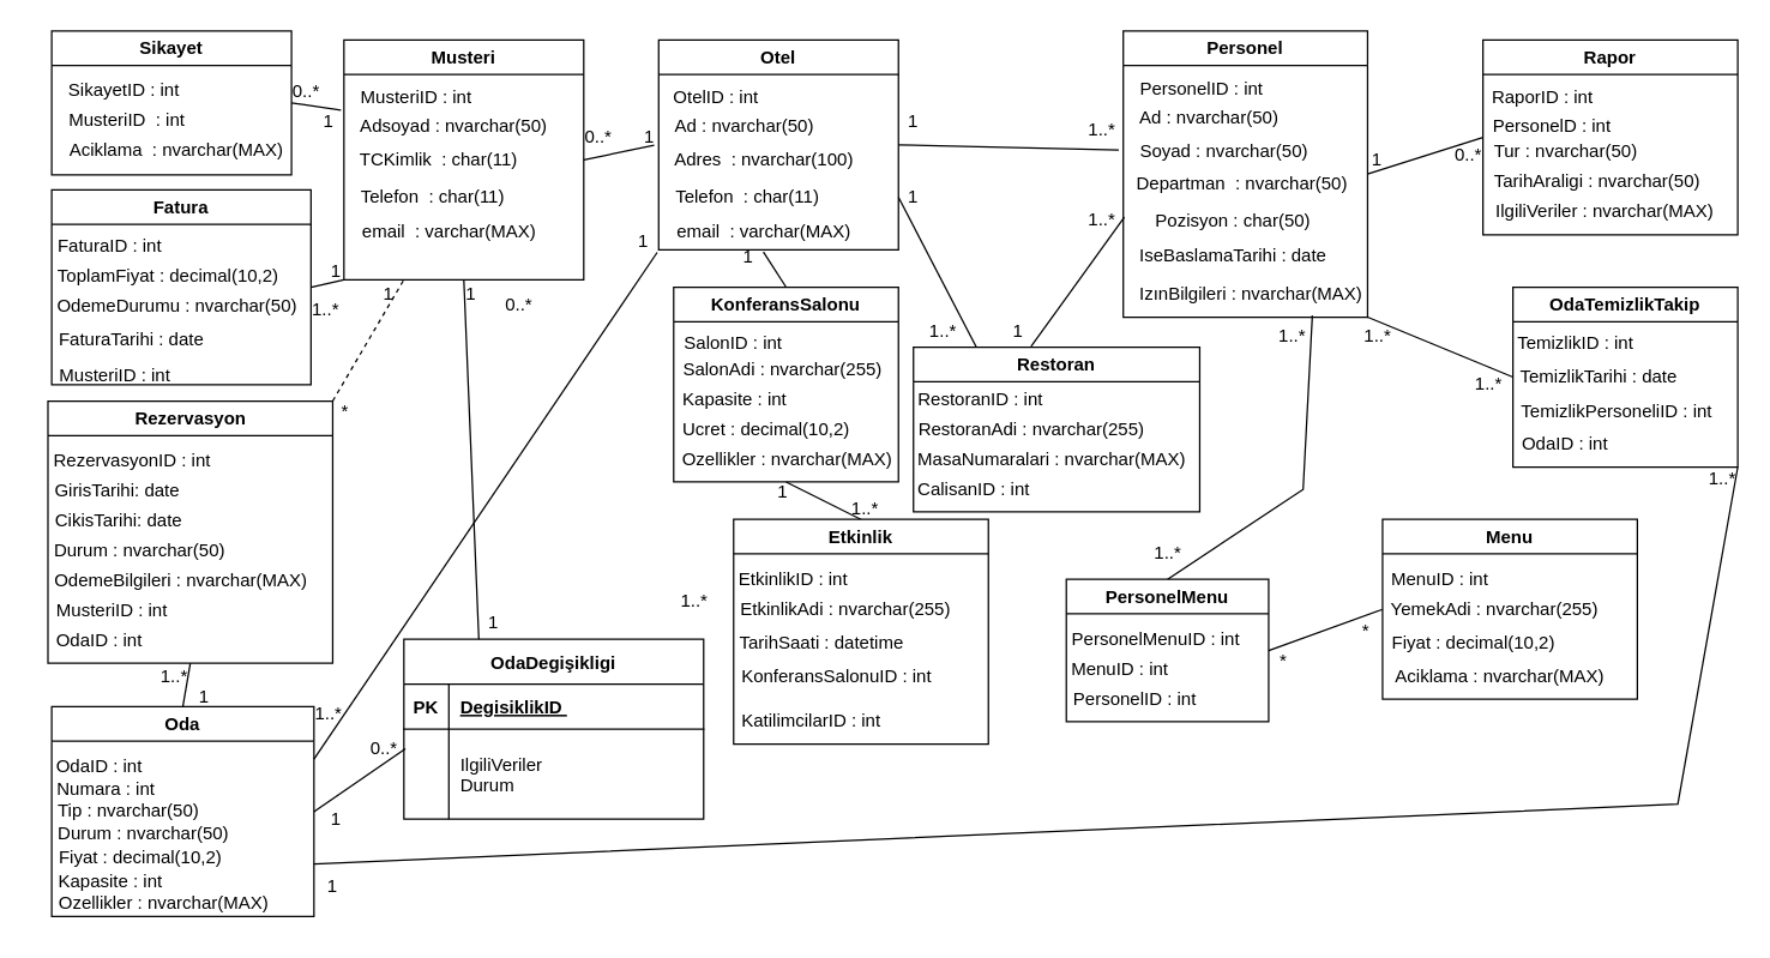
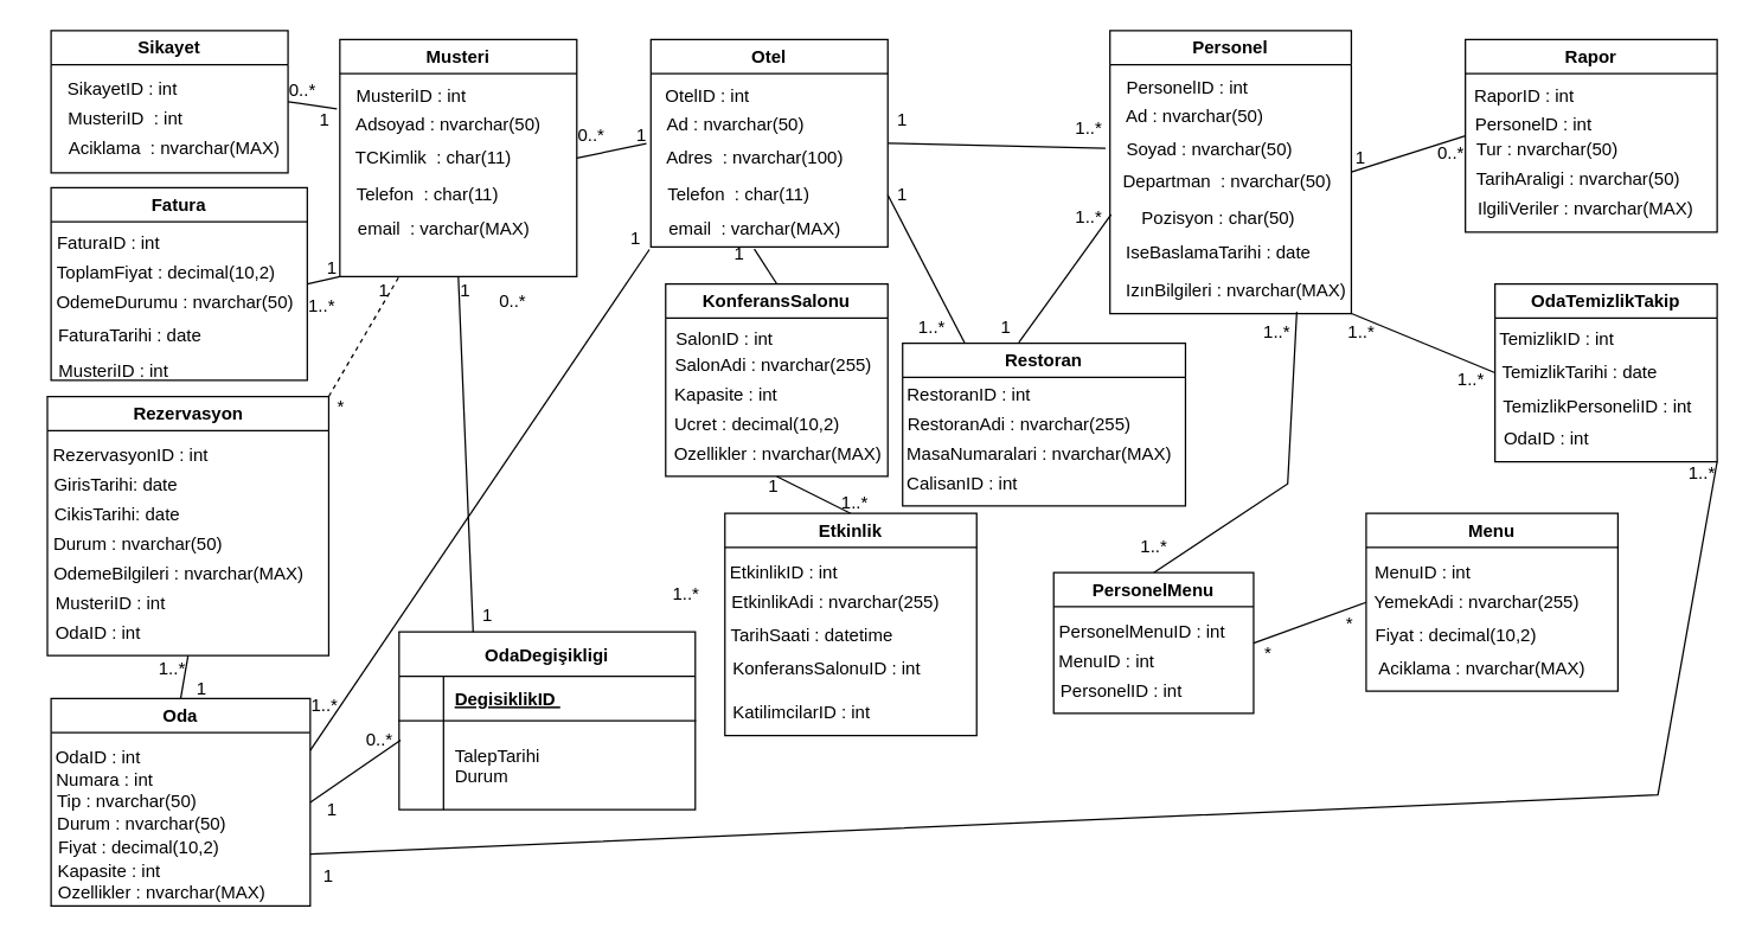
- <mxCell id="4" value="PK" style="shape=partialRectangle;overflow=hidden;connectable=0;fillColor=none;top=0;left=0;bottom=0;right=0;fontStyle=1;rounded=0;" parent="3" vertex="1"><mxGeometry width="30" height="30" as="geometry"><mxRectangle width="30" height="30" as="alternateBounds" /></mxGeometry></mxCell>
- <mxCell id="8" value="IlgiliVeriler&#10;Durum " style="shape=partialRectangle;overflow=hidden;connectable=0;fillColor=none;top=0;left=0;bottom=0;right=0;align=left;spacingLeft=6;rounded=0;" parent="6" vertex="1"><mxGeometry x="30" width="170" height="60" as="geometry"><mxRectangle width="170" height="60" as="alternateBounds" /></mxGeometry></mxCell>
+ <mxCell id="8" value="TalepTarihi&#10;Durum " style="shape=partialRectangle;overflow=hidden;connectable=0;fillColor=none;top=0;left=0;bottom=0;right=0;align=left;spacingLeft=6;rounded=0;" parent="6" vertex="1"><mxGeometry x="30" width="170" height="60" as="geometry"><mxRectangle width="170" height="60" as="alternateBounds" /></mxGeometry></mxCell>
